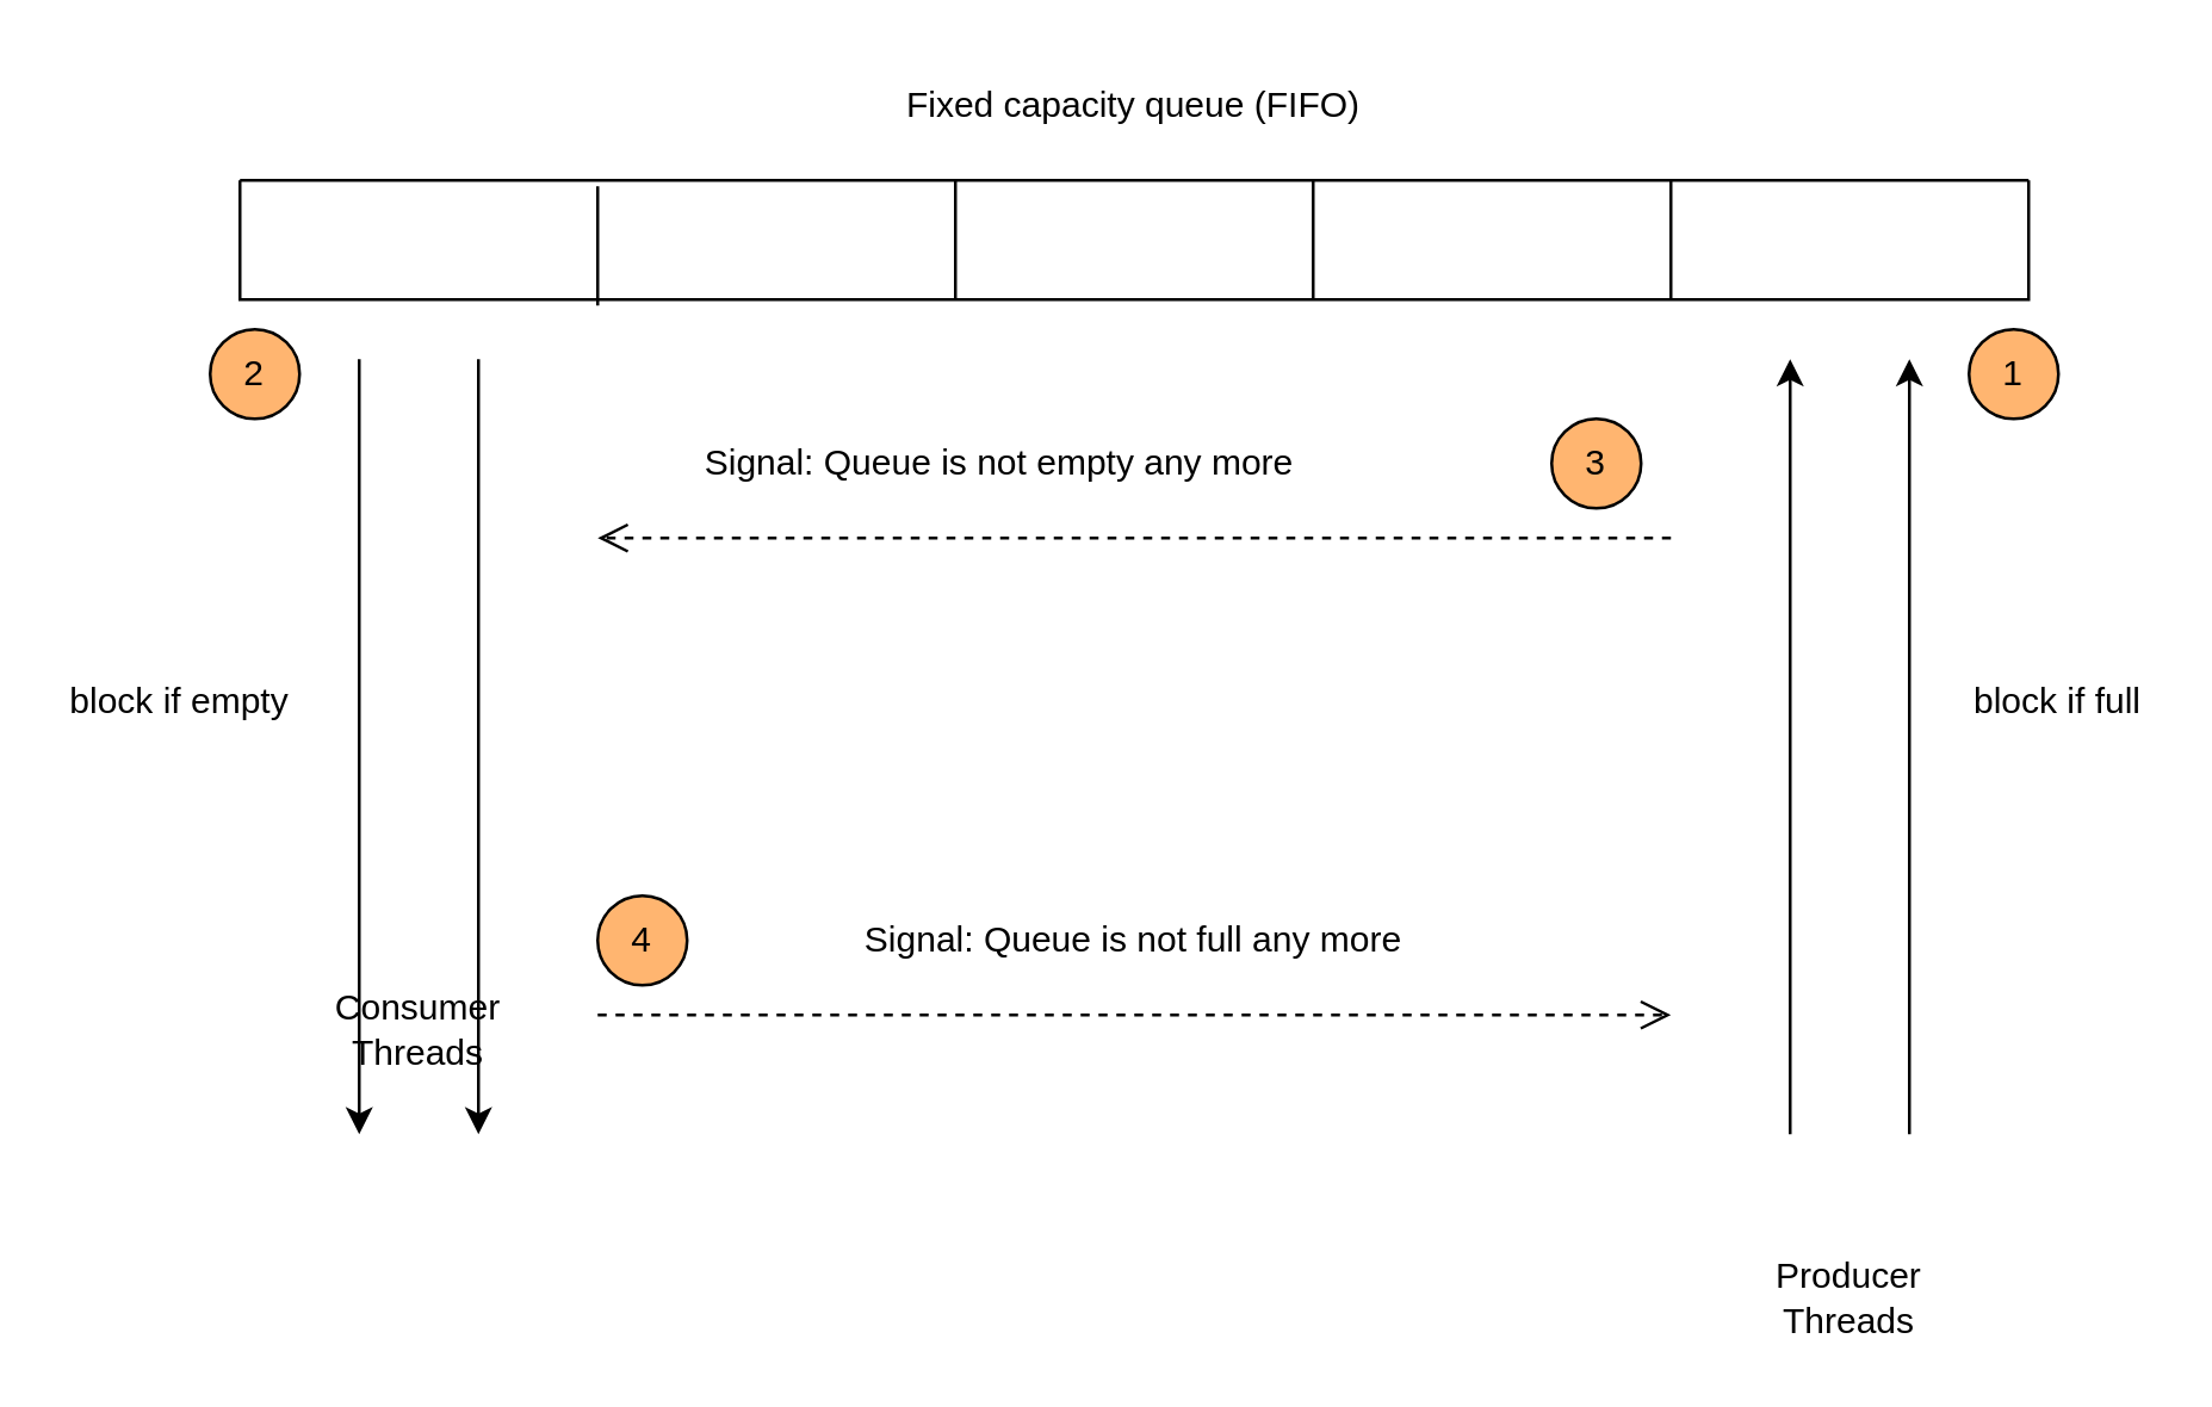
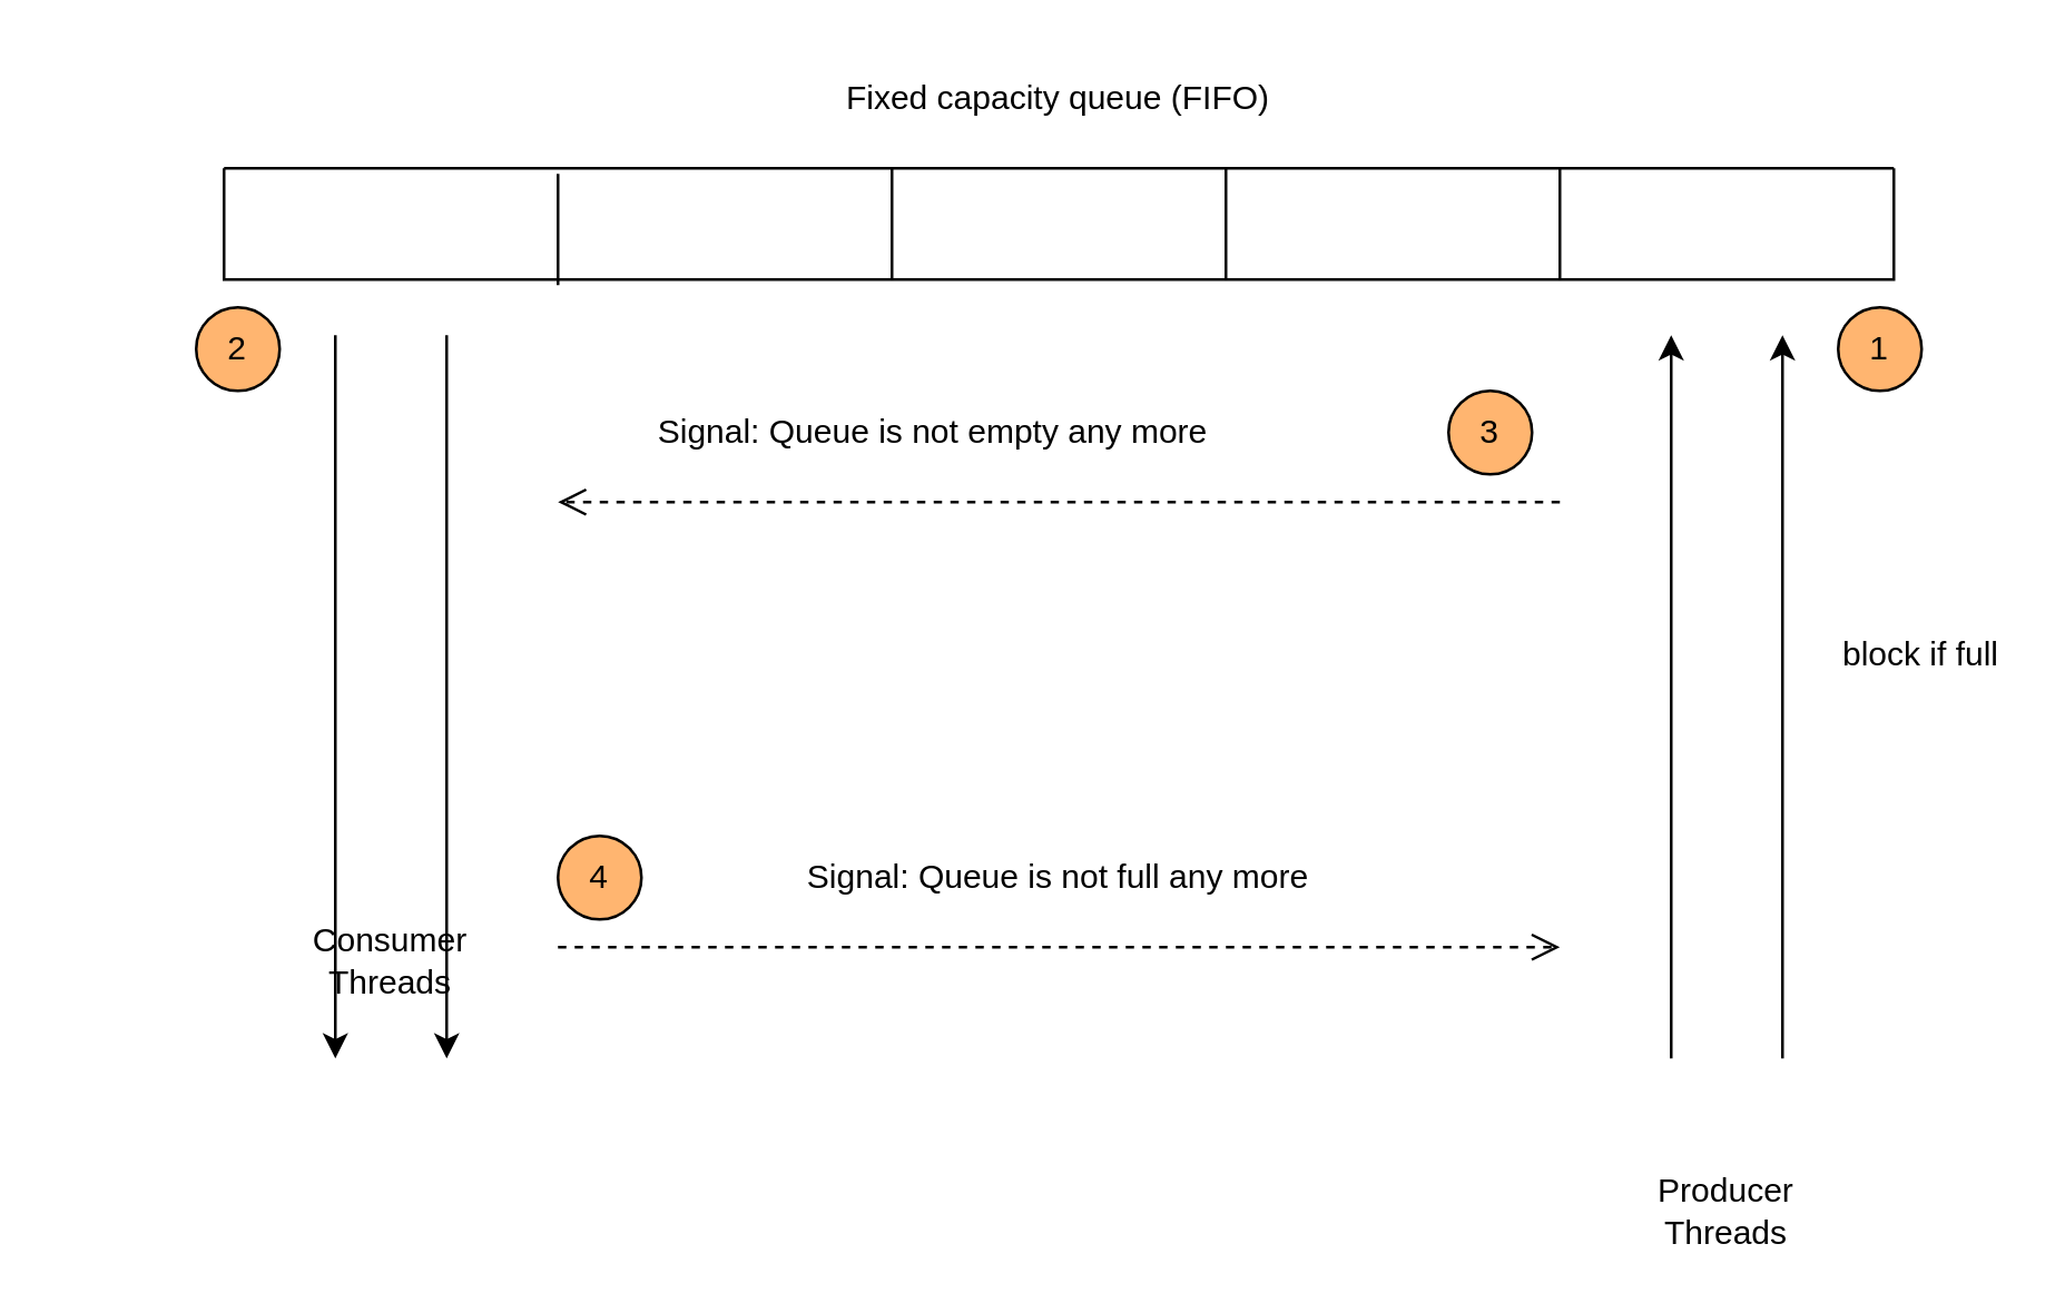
- <mxCell id="18" value="block if empty" style="text;html=1;strokeColor=none;fillColor=none;align=center;verticalAlign=middle;whiteSpace=wrap;rounded=0;" vertex="1" parent="1"><mxGeometry x="20" y="220" width="80" height="30" as="geometry" /></mxCell>
